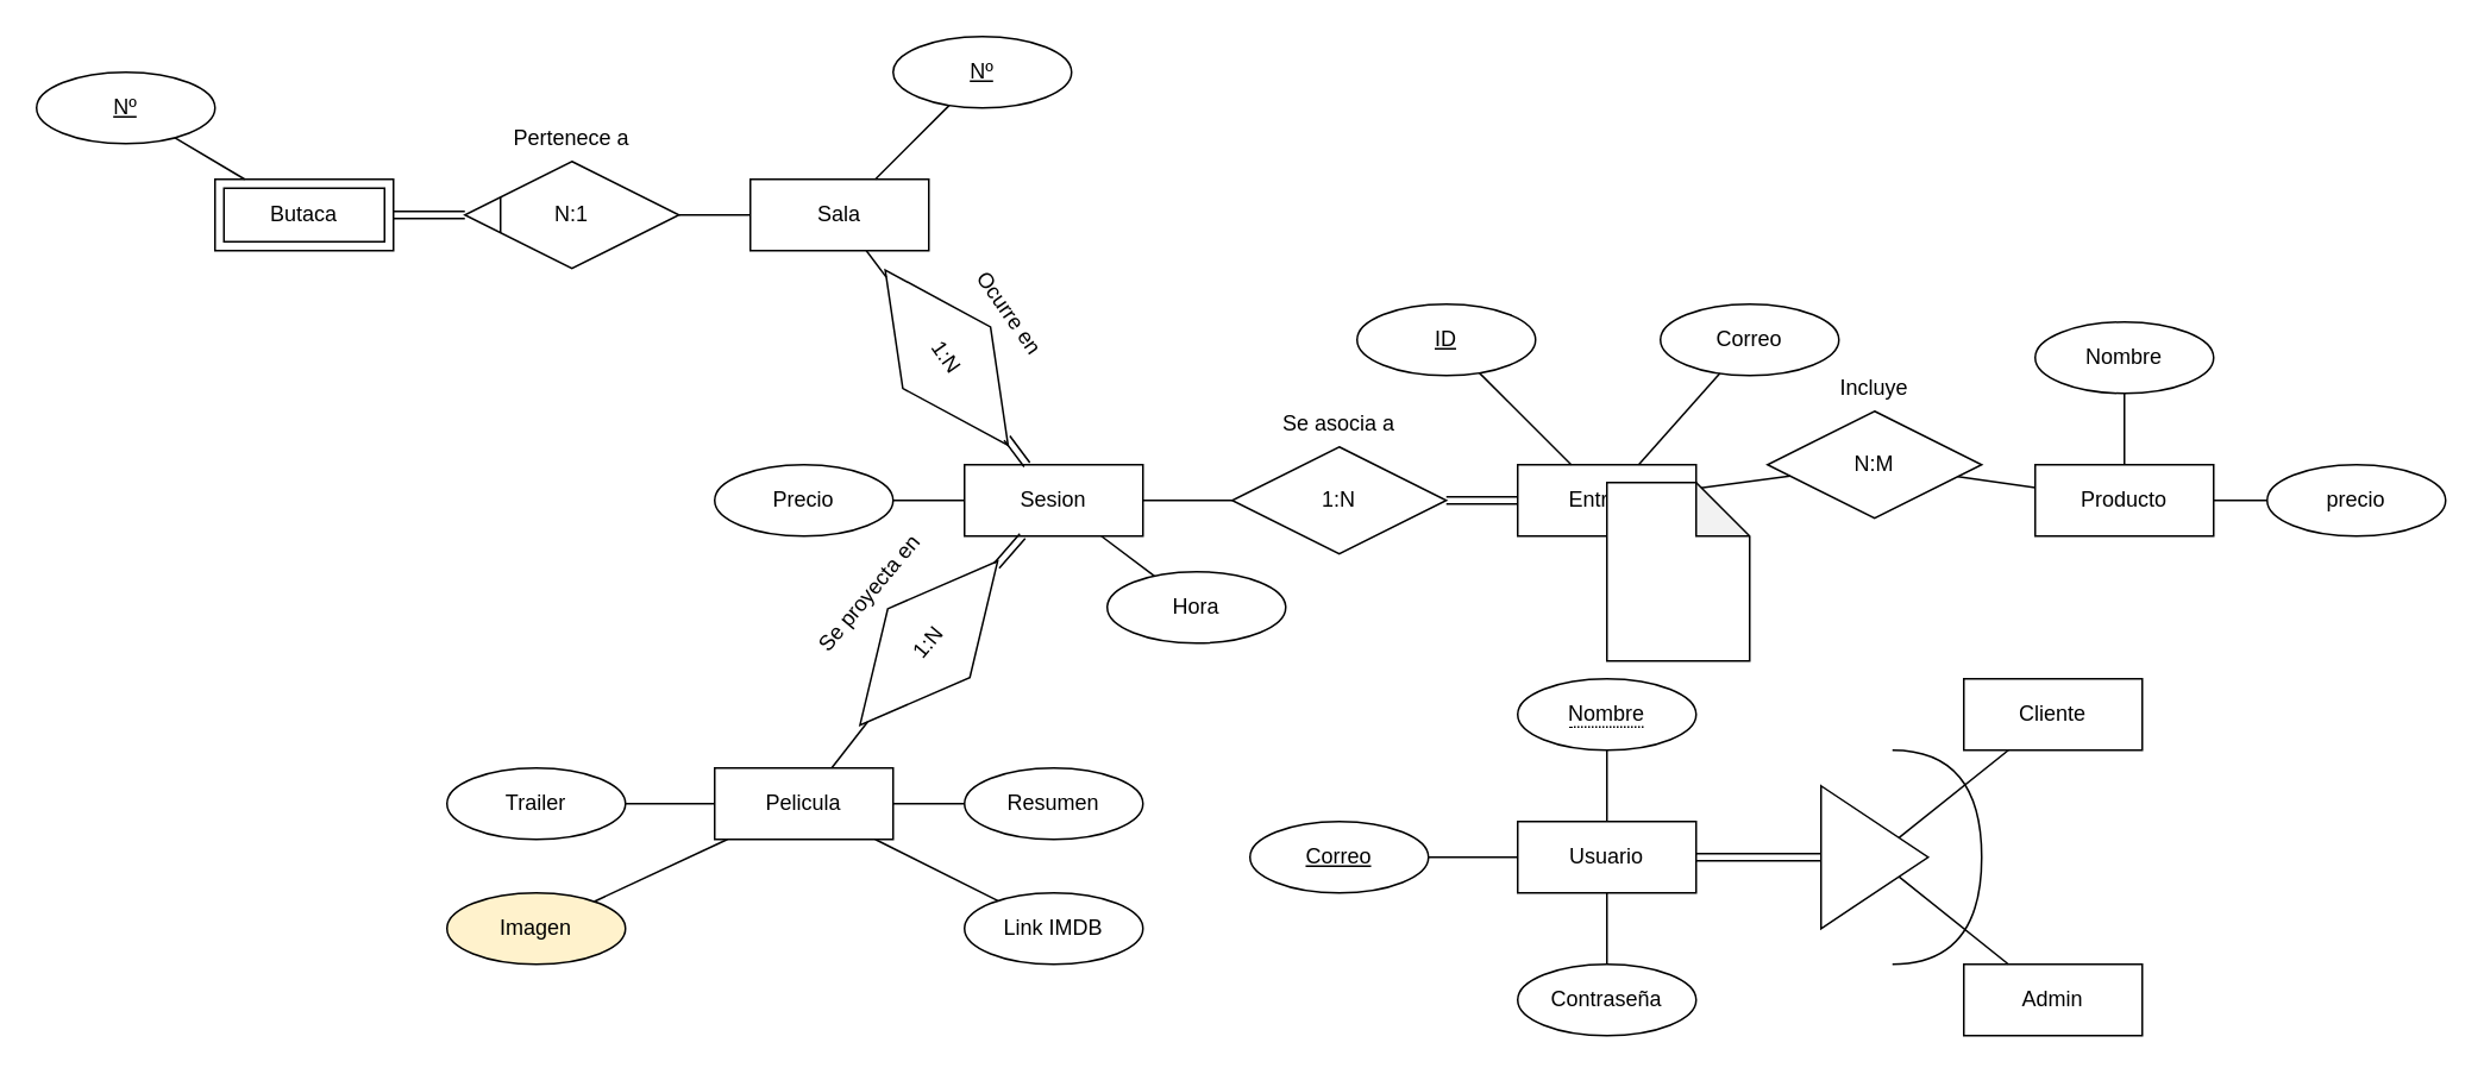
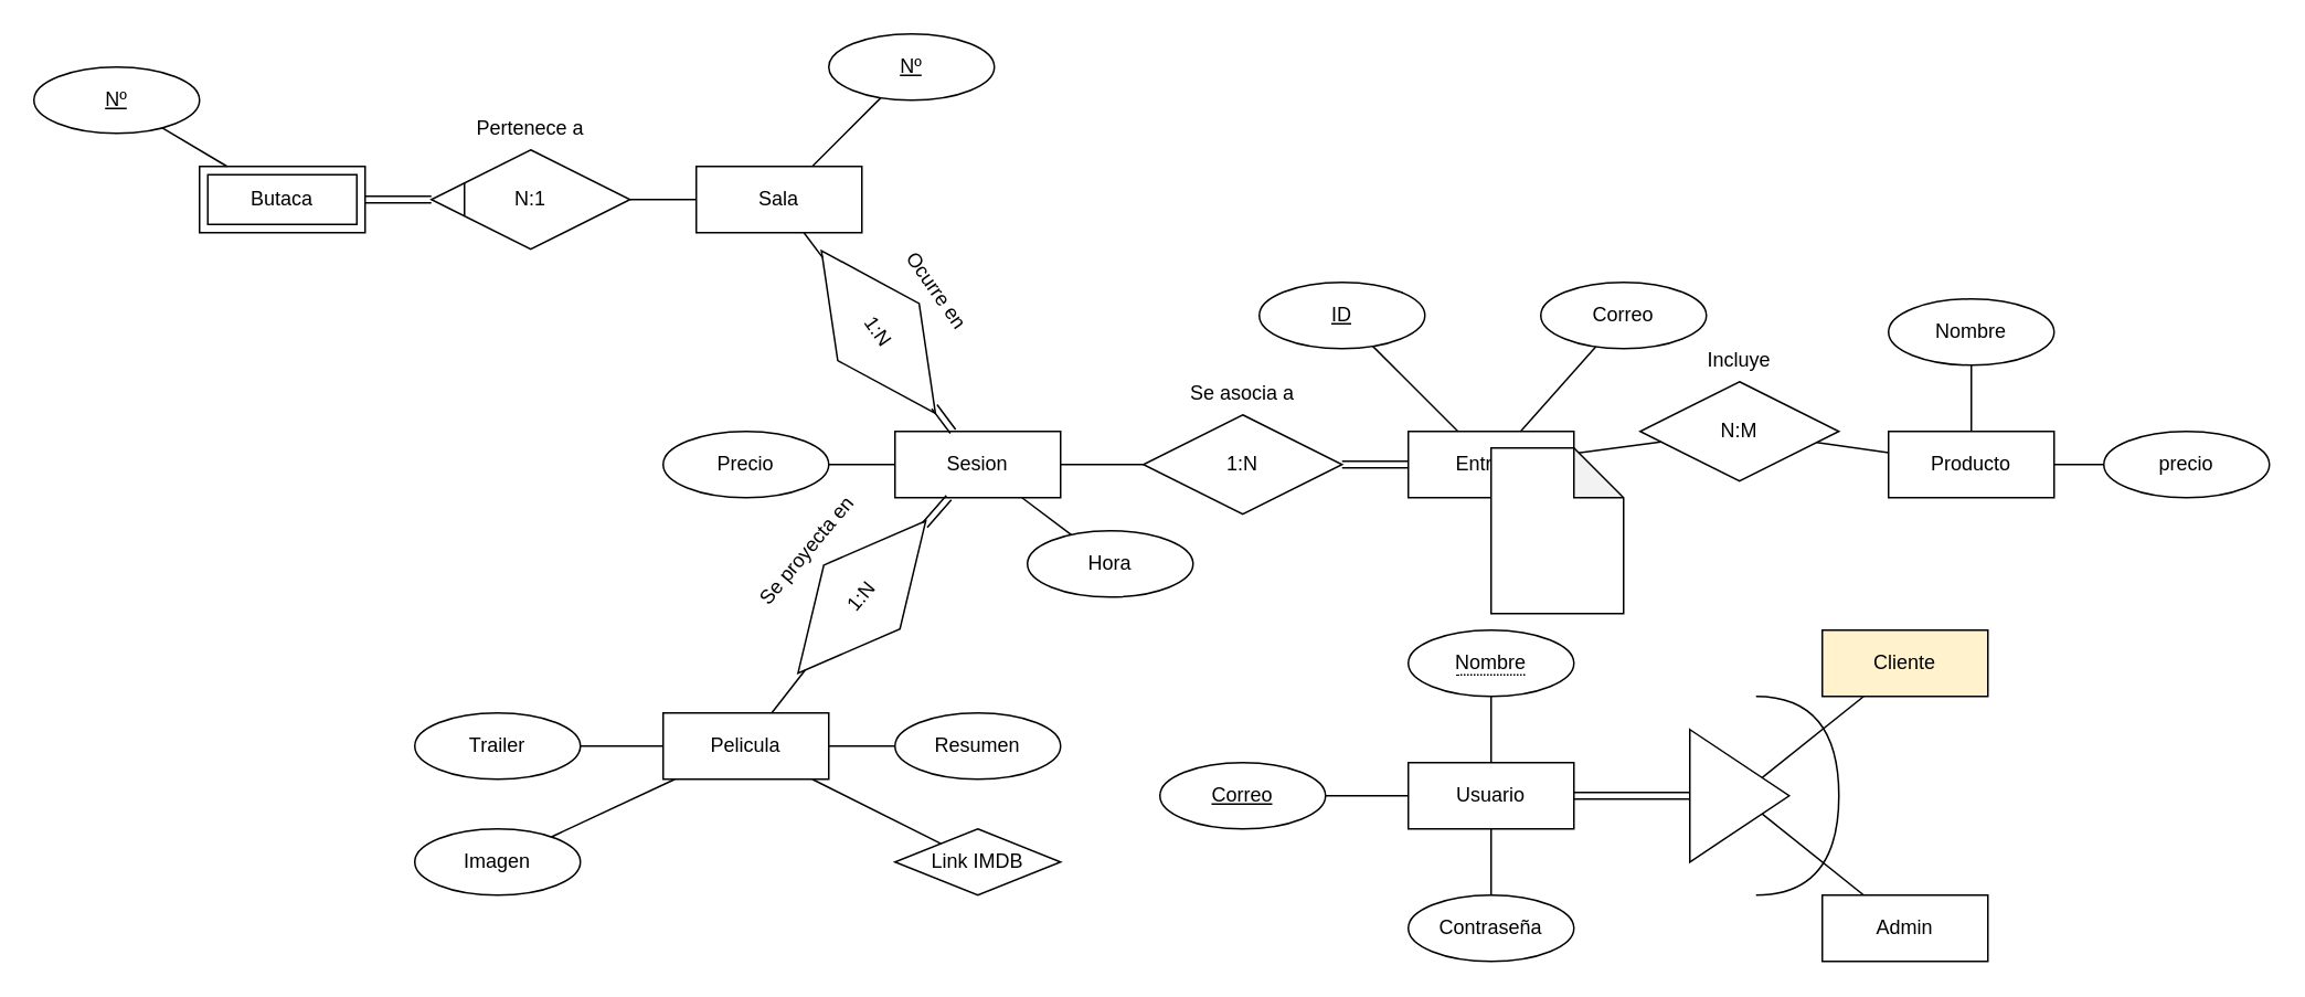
- <mxCell id="61" value="Cliente" style="whiteSpace=wrap;html=1;align=center;" vertex="1" parent="1"><mxGeometry x="1100" y="380" width="100" height="40" as="geometry" /></mxCell>
+ <mxCell id="61" value="Cliente" style="whiteSpace=wrap;html=1;align=center;fillColor=#fff2cc;" vertex="1" parent="1"><mxGeometry x="1100" y="380" width="100" height="40" as="geometry" /></mxCell>
- <mxCell id="45" value="Imagen" style="ellipse;whiteSpace=wrap;html=1;align=center;fillColor=#fff2cc;" vertex="1" parent="1"><mxGeometry x="250" y="500" width="100" height="40" as="geometry" /></mxCell>
+ <mxCell id="45" value="Imagen" style="ellipse;whiteSpace=wrap;html=1;align=center;" vertex="1" parent="1"><mxGeometry x="250" y="500" width="100" height="40" as="geometry" /></mxCell>
- <mxCell id="46" value="Link IMDB" style="ellipse;whiteSpace=wrap;html=1;align=center;" vertex="1" parent="1"><mxGeometry x="540" y="500" width="100" height="40" as="geometry" /></mxCell>
+ <mxCell id="46" value="Link IMDB" style="rhombus;whiteSpace=wrap;html=1;align=center;" vertex="1" parent="1"><mxGeometry x="540" y="500" width="100" height="40" as="geometry" /></mxCell>
